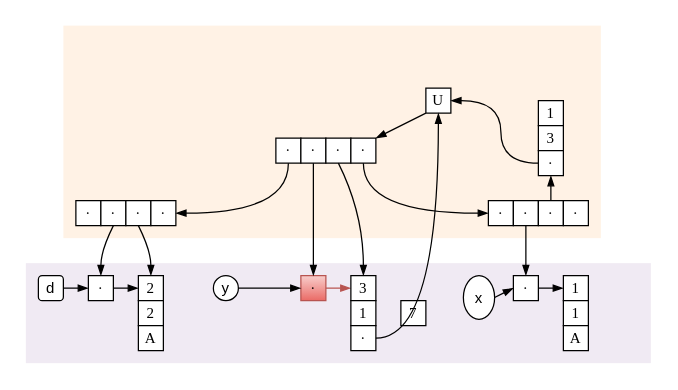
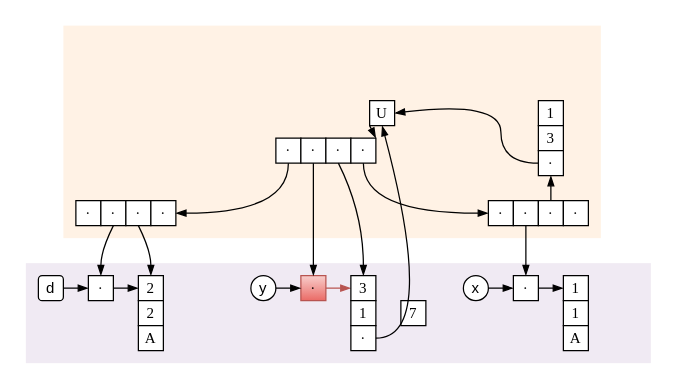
- <mxCell id="49" value="U" style="rounded=0;whiteSpace=wrap;html=1;fontFamily=Verdana;strokeColor=#000000;" parent="1" vertex="1"><mxGeometry x="340" y="70" width="20" height="20" as="geometry" /></mxCell>
+ <mxCell id="49" value="U" style="rounded=0;whiteSpace=wrap;html=1;fontFamily=Verdana;strokeColor=#000000;" parent="1" vertex="1"><mxGeometry x="295" y="80" width="20" height="20" as="geometry" /></mxCell>
- <mxCell id="21" value="y" style="ellipse;whiteSpace=wrap;html=1;aspect=fixed;" parent="1" vertex="1"><mxGeometry x="170" y="220" width="20" height="20" as="geometry" /></mxCell>
+ <mxCell id="21" value="y" style="ellipse;whiteSpace=wrap;html=1;aspect=fixed;" parent="1" vertex="1"><mxGeometry x="200" y="220" width="20" height="20" as="geometry" /></mxCell>
- <mxCell id="28" value="x" style="ellipse;whiteSpace=wrap;html=1;aspect=fixed;" parent="1" vertex="1"><mxGeometry x="370" y="220" width="25" height="35" as="geometry" /></mxCell>
+ <mxCell id="28" value="x" style="ellipse;whiteSpace=wrap;html=1;aspect=fixed;" parent="1" vertex="1"><mxGeometry x="370" y="220" width="20" height="20" as="geometry" /></mxCell>
